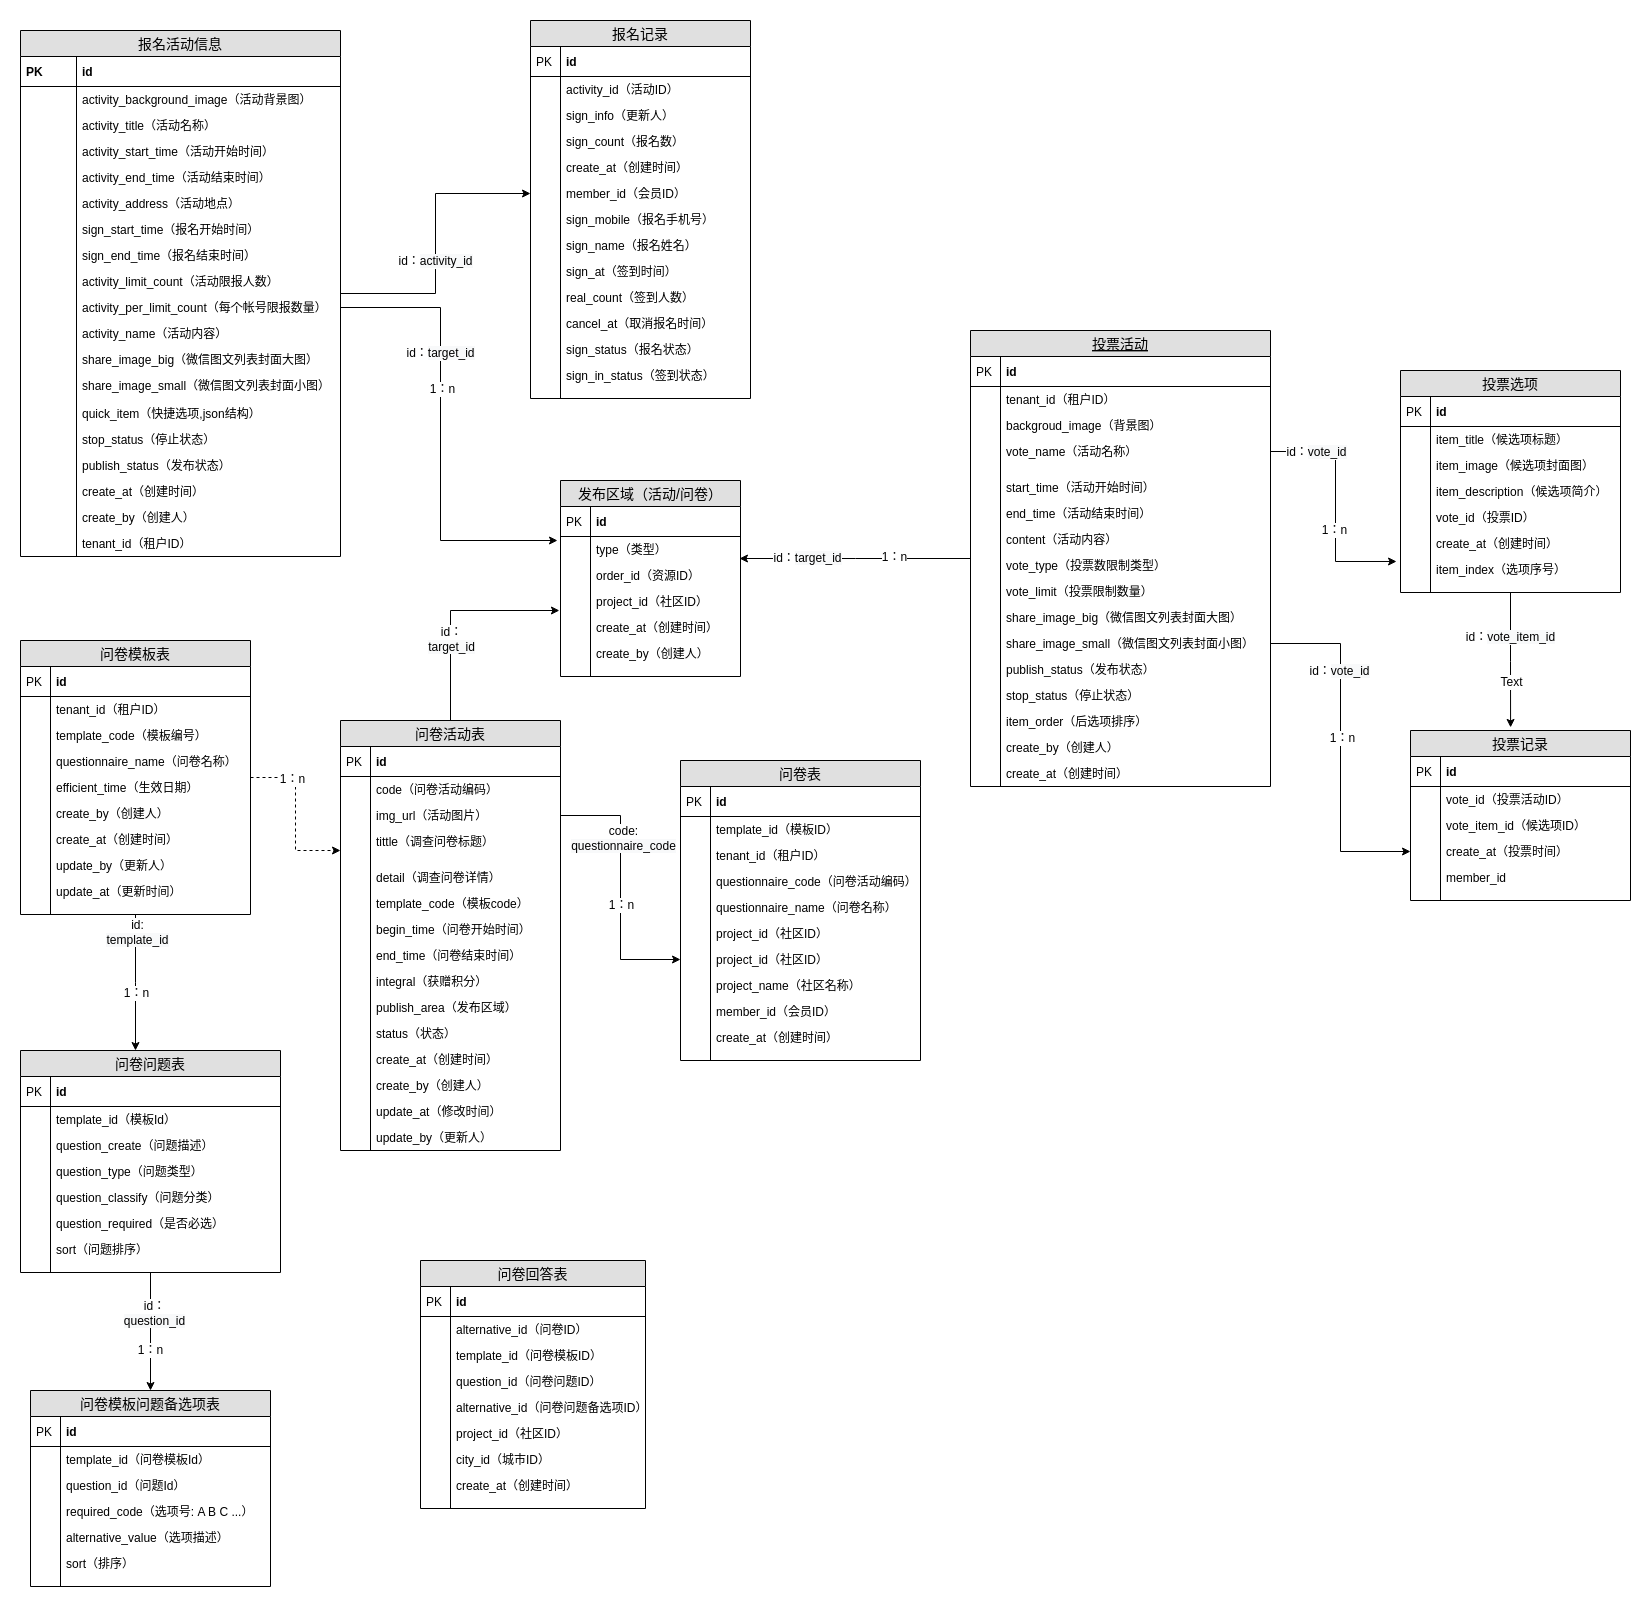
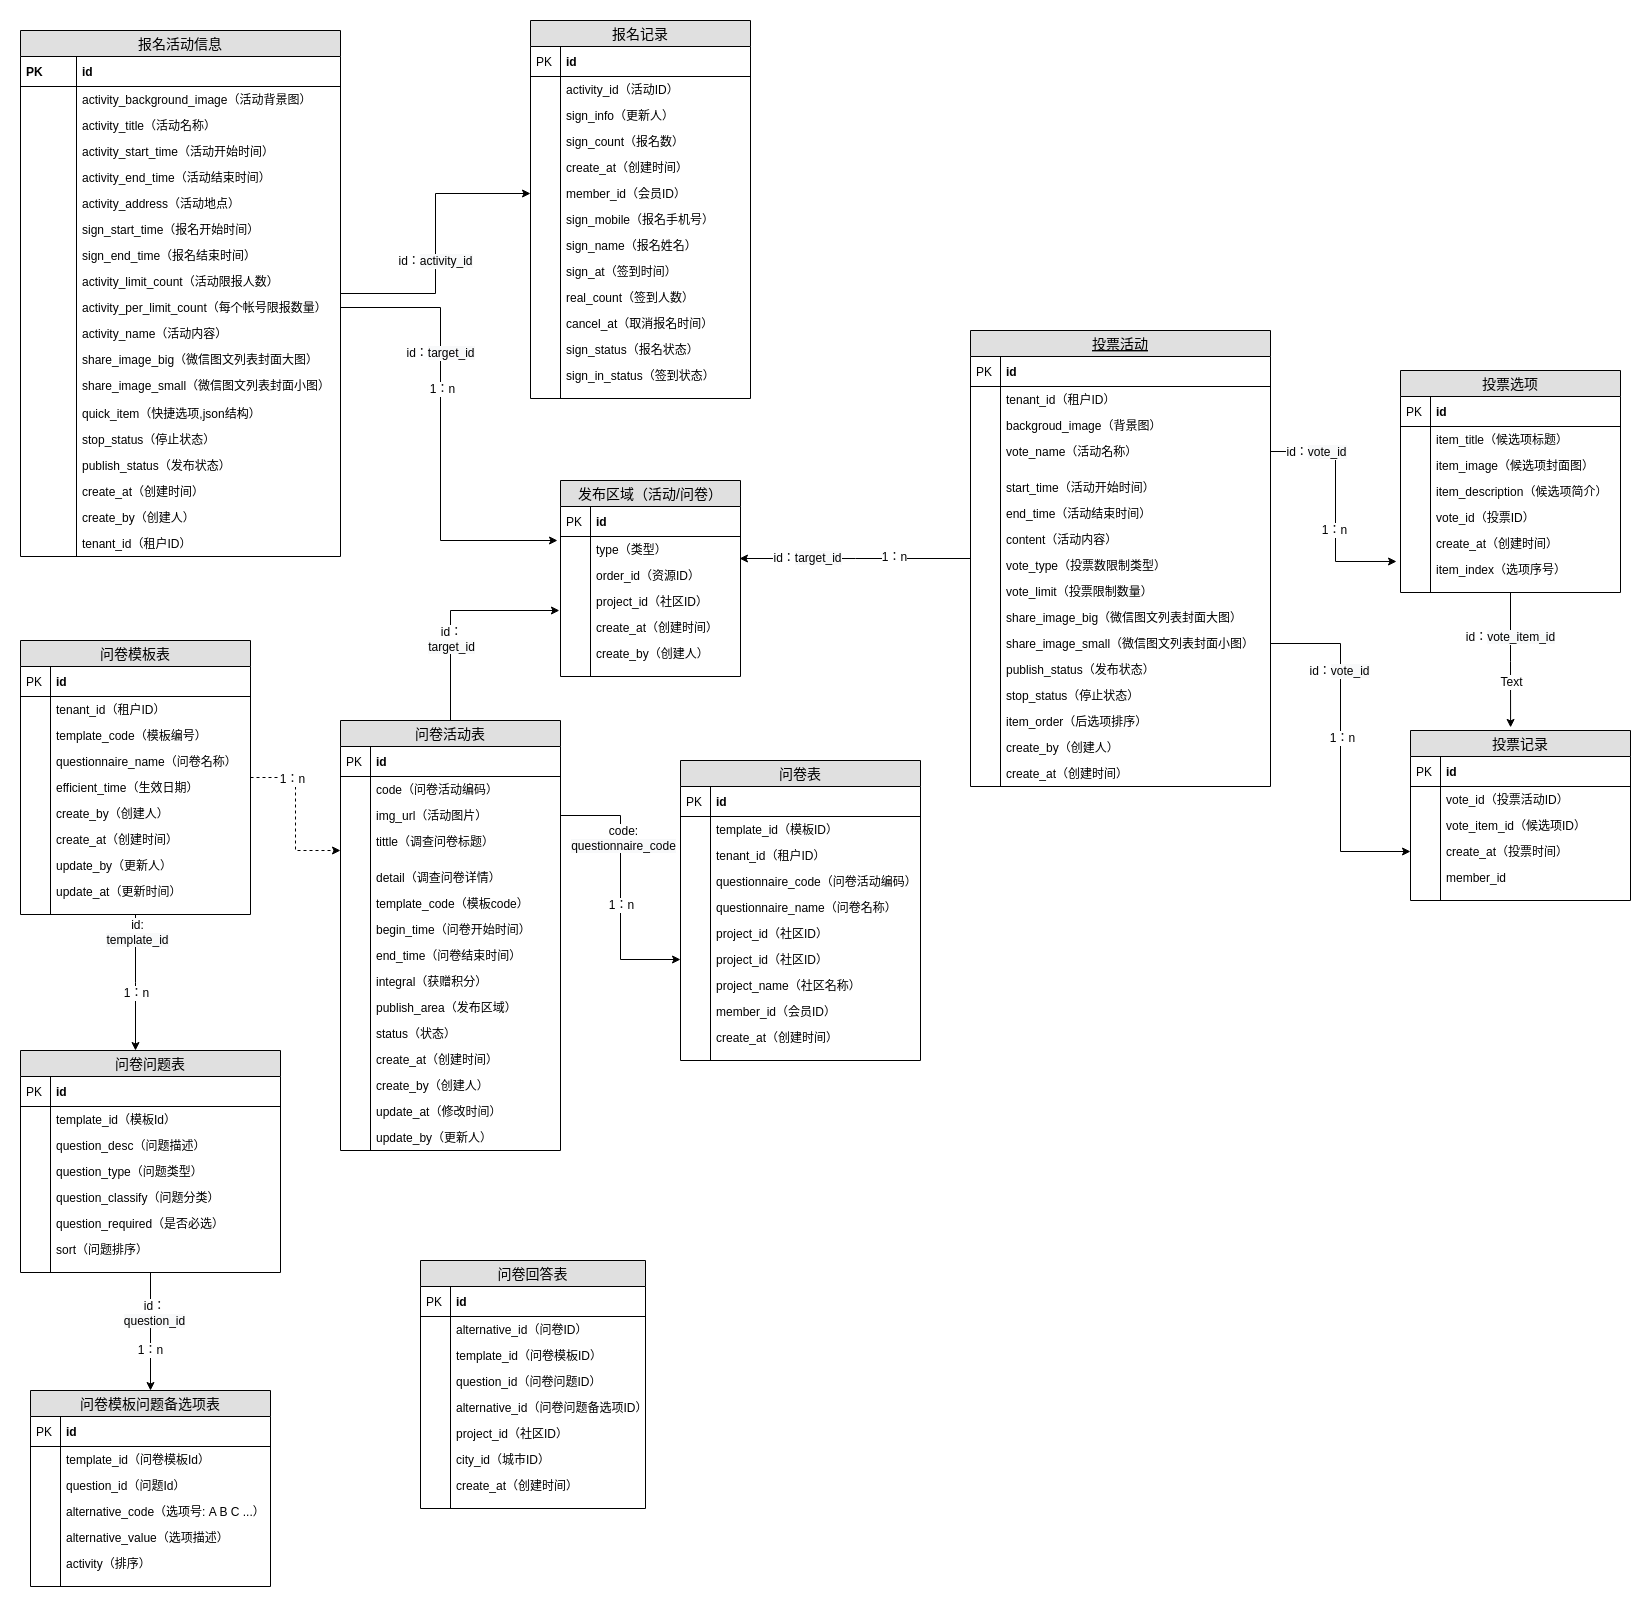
- <mxCell id="214" value="question_create（问题描述）" style="shape=partialRectangle;top=0;left=0;right=0;bottom=0;align=left;verticalAlign=top;fillColor=none;spacingLeft=34;spacingRight=4;overflow=hidden;rotatable=0;points=[[0,0.5],[1,0.5]];portConstraint=eastwest;dropTarget=0;fontSize=12;" vertex="1" parent="209"><mxGeometry y="82" width="260" height="26" as="geometry" /></mxCell>
+ <mxCell id="214" value="question_desc（问题描述）" style="shape=partialRectangle;top=0;left=0;right=0;bottom=0;align=left;verticalAlign=top;fillColor=none;spacingLeft=34;spacingRight=4;overflow=hidden;rotatable=0;points=[[0,0.5],[1,0.5]];portConstraint=eastwest;dropTarget=0;fontSize=12;" vertex="1" parent="209"><mxGeometry y="82" width="260" height="26" as="geometry" /></mxCell>
- <mxCell id="198" value="required_code（选项号: A B C ...）" style="shape=partialRectangle;top=0;left=0;right=0;bottom=0;align=left;verticalAlign=top;fillColor=none;spacingLeft=34;spacingRight=4;overflow=hidden;rotatable=0;points=[[0,0.5],[1,0.5]];portConstraint=eastwest;dropTarget=0;fontSize=12;" vertex="1" parent="191"><mxGeometry y="108" width="240" height="26" as="geometry" /></mxCell>
+ <mxCell id="198" value="alternative_code（选项号: A B C ...）" style="shape=partialRectangle;top=0;left=0;right=0;bottom=0;align=left;verticalAlign=top;fillColor=none;spacingLeft=34;spacingRight=4;overflow=hidden;rotatable=0;points=[[0,0.5],[1,0.5]];portConstraint=eastwest;dropTarget=0;fontSize=12;" vertex="1" parent="191"><mxGeometry y="108" width="240" height="26" as="geometry" /></mxCell>
- <mxCell id="202" value="sort（排序）" style="shape=partialRectangle;top=0;left=0;right=0;bottom=0;align=left;verticalAlign=top;fillColor=none;spacingLeft=34;spacingRight=4;overflow=hidden;rotatable=0;points=[[0,0.5],[1,0.5]];portConstraint=eastwest;dropTarget=0;fontSize=12;" vertex="1" parent="191"><mxGeometry y="160" width="240" height="26" as="geometry" /></mxCell>
+ <mxCell id="202" value="activity（排序）" style="shape=partialRectangle;top=0;left=0;right=0;bottom=0;align=left;verticalAlign=top;fillColor=none;spacingLeft=34;spacingRight=4;overflow=hidden;rotatable=0;points=[[0,0.5],[1,0.5]];portConstraint=eastwest;dropTarget=0;fontSize=12;" vertex="1" parent="191"><mxGeometry y="160" width="240" height="26" as="geometry" /></mxCell>
